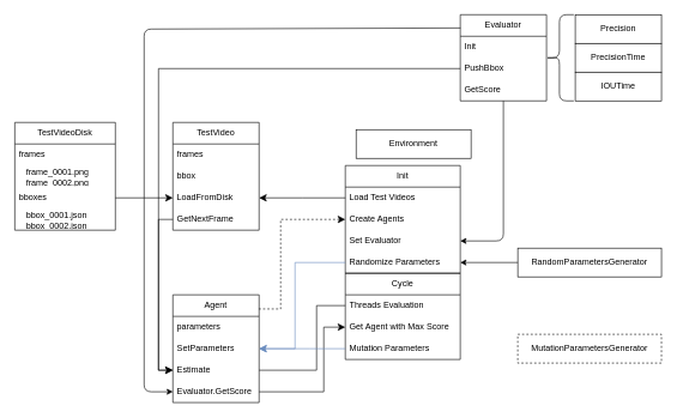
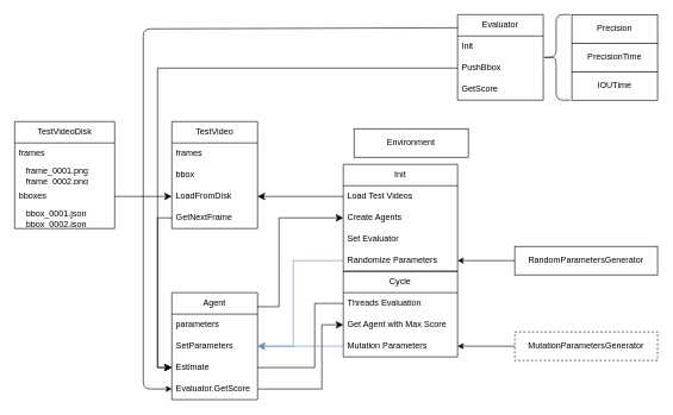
- <mxCell id="36" value="" style="endArrow=classic;html=1;" edge="1" parent="1" source="31" target="22"><mxGeometry width="50" height="50" relative="1" as="geometry"><mxPoint x="708" y="350" as="sourcePoint" /><mxPoint x="758" y="300" as="targetPoint" /><Array as="points"><mxPoint x="700" y="335" /></Array></mxGeometry></mxCell>
- <mxCell id="25" value="" style="edgeStyle=elbowEdgeStyle;elbow=horizontal;endArrow=classic;html=1;curved=0;rounded=0;endSize=8;startSize=8;entryX=0;entryY=0.5;entryDx=0;entryDy=0;exitX=0.996;exitY=0.131;exitDx=0;exitDy=0;exitPerimeter=0;dashed=1;" edge="1" parent="1" source="3" target="21"><mxGeometry width="50" height="50" relative="1" as="geometry"><mxPoint x="390" y="400" as="sourcePoint" /><mxPoint x="440" y="350" as="targetPoint" /><Array as="points"><mxPoint x="390" y="370" /></Array></mxGeometry></mxCell>
+ <mxCell id="25" value="" style="edgeStyle=elbowEdgeStyle;elbow=horizontal;endArrow=classic;html=1;curved=0;rounded=0;endSize=8;startSize=8;entryX=0;entryY=0.5;entryDx=0;entryDy=0;exitX=0.996;exitY=0.131;exitDx=0;exitDy=0;exitPerimeter=0;" edge="1" parent="1" source="3" target="21"><mxGeometry width="50" height="50" relative="1" as="geometry"><mxPoint x="390" y="400" as="sourcePoint" /><mxPoint x="440" y="350" as="targetPoint" /><Array as="points"><mxPoint x="390" y="370" /></Array></mxGeometry></mxCell>
+ <mxCell id="38" value="" style="endArrow=classic;html=1;" edge="1" parent="1" source="27" target="16"><mxGeometry width="50" height="50" relative="1" as="geometry"><mxPoint x="600" y="370" as="sourcePoint" /><mxPoint x="650" y="320" as="targetPoint" /></mxGeometry></mxCell>
